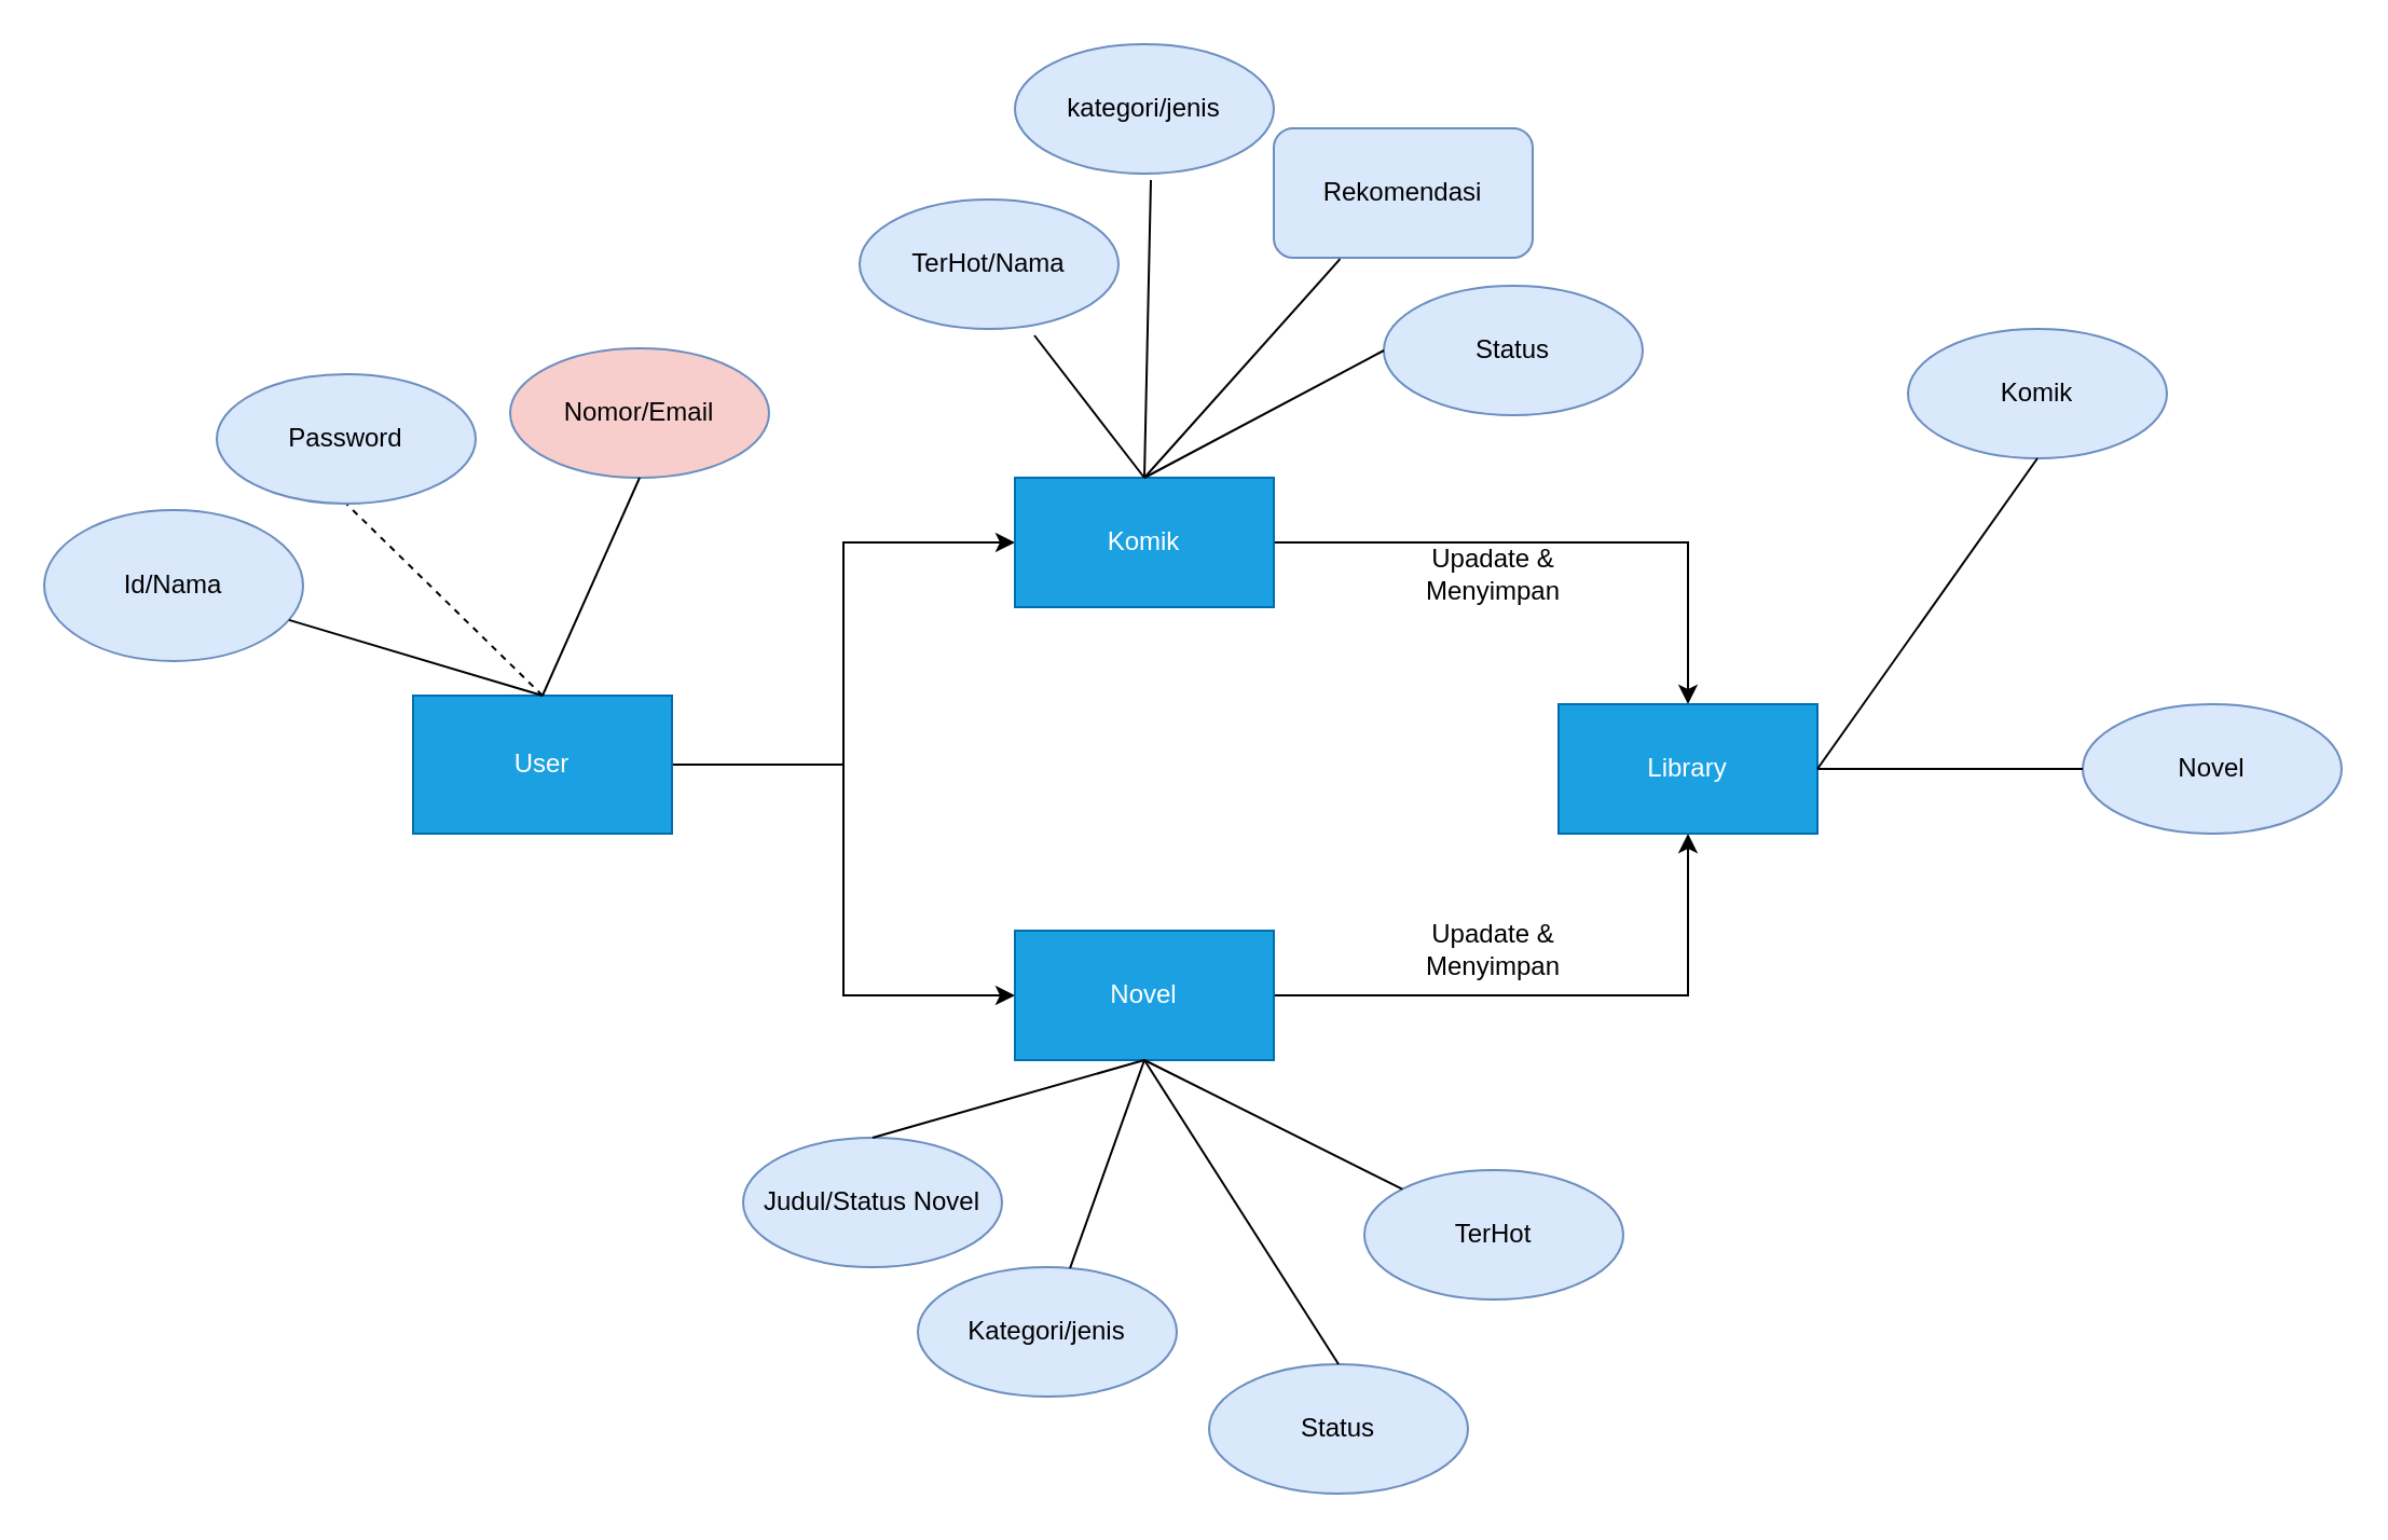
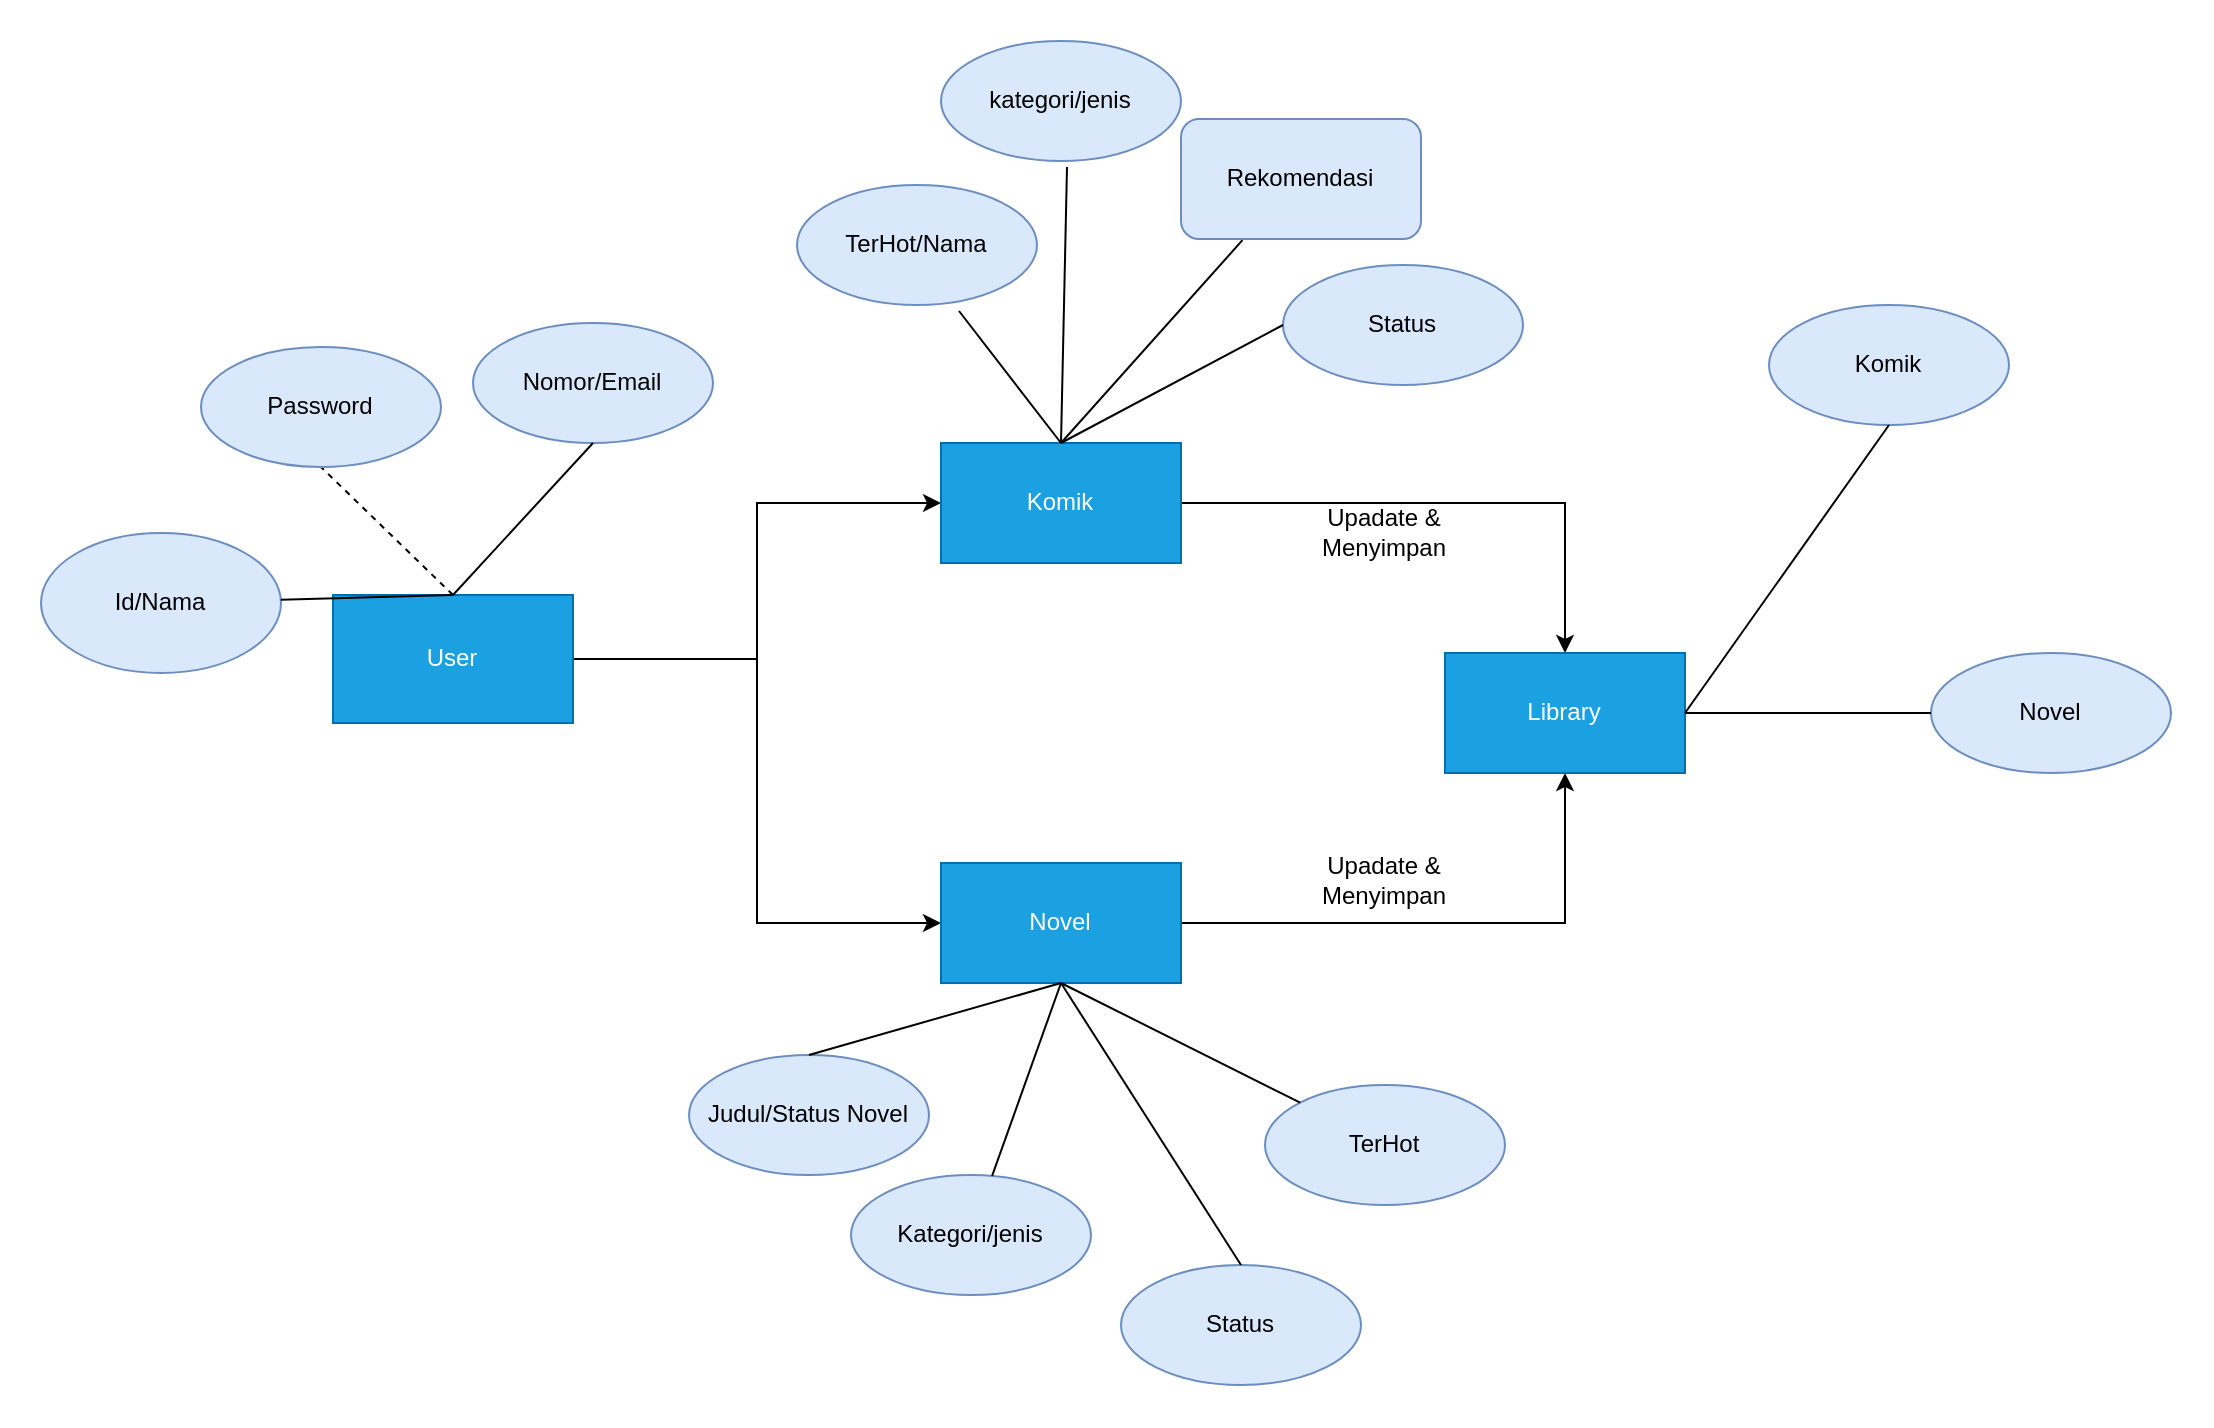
- <mxCell id="8" value="Nomor/Email" style="ellipse;whiteSpace=wrap;html=1;fillColor=#f8cecc;strokeColor=#6c8ebf;" vertex="1" parent="1"><mxGeometry x="236" y="161" width="120" height="60" as="geometry" /></mxCell>
+ <mxCell id="8" value="Nomor/Email" style="ellipse;whiteSpace=wrap;html=1;fillColor=#dae8fc;strokeColor=#6c8ebf;" vertex="1" parent="1"><mxGeometry x="236" y="161" width="120" height="60" as="geometry" /></mxCell>
- <mxCell id="5" value="Id/Nama" style="ellipse;whiteSpace=wrap;html=1;fillColor=#dae8fc;strokeColor=#6c8ebf;" vertex="1" parent="1"><mxGeometry x="20" y="236" width="120" height="70" as="geometry" /></mxCell>
+ <mxCell id="5" value="Id/Nama" style="ellipse;whiteSpace=wrap;html=1;fillColor=#dae8fc;strokeColor=#6c8ebf;" vertex="1" parent="1"><mxGeometry x="20" y="266" width="120" height="70" as="geometry" /></mxCell>
- <mxCell id="4" value="User" style="rounded=0;whiteSpace=wrap;html=1;fillColor=#1ba1e2;strokeColor=#006EAF;fontColor=#ffffff;" vertex="1" parent="1"><mxGeometry x="191" y="322" width="120" height="64" as="geometry" /></mxCell>
+ <mxCell id="4" value="User" style="rounded=0;whiteSpace=wrap;html=1;fillColor=#1ba1e2;strokeColor=#006EAF;fontColor=#ffffff;" vertex="1" parent="1"><mxGeometry x="166" y="297" width="120" height="64" as="geometry" /></mxCell>
